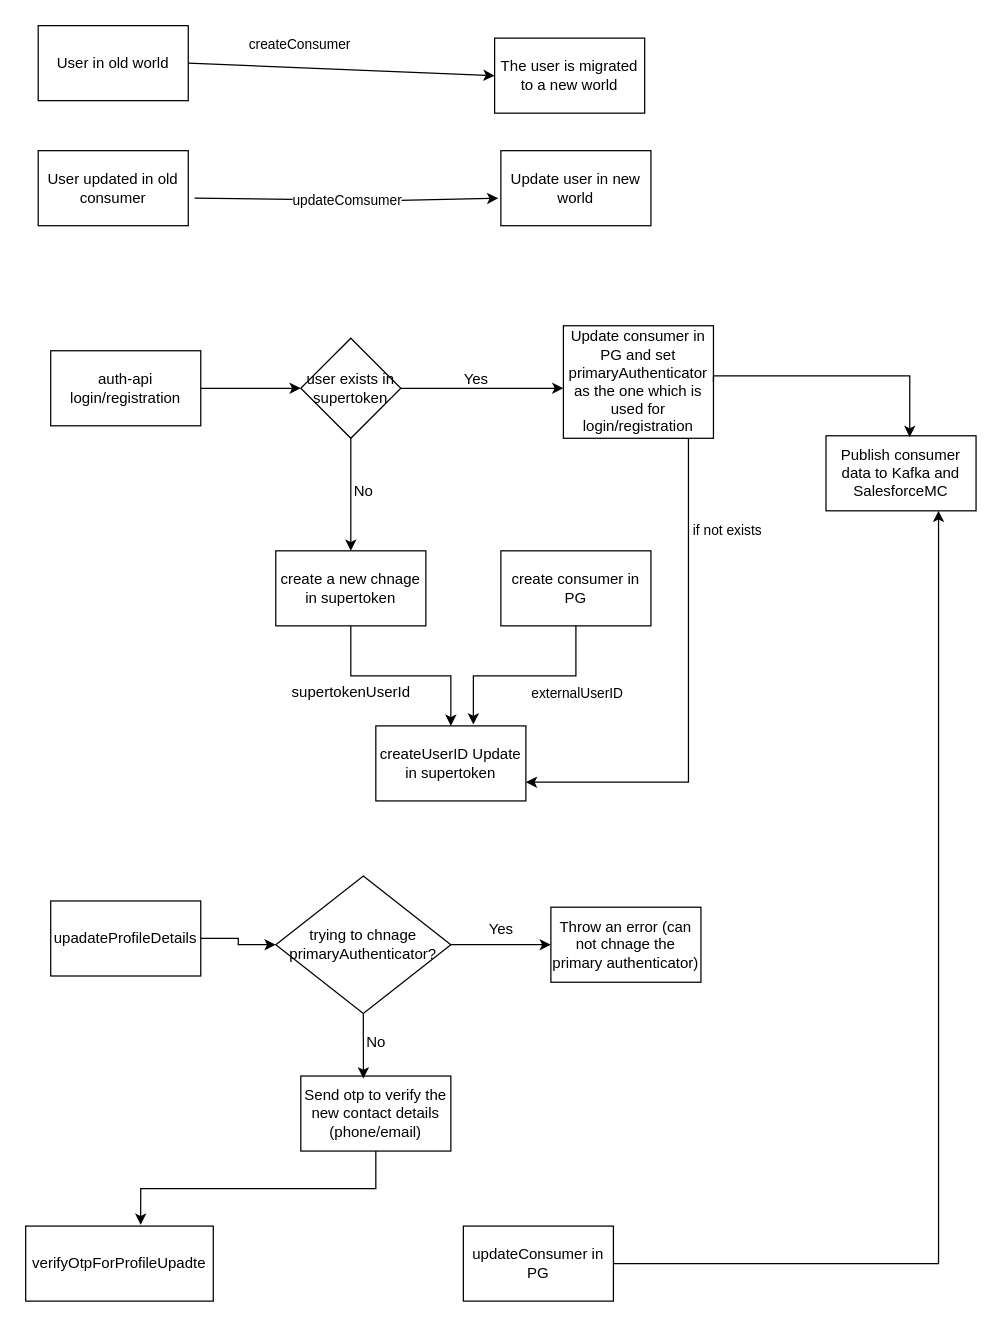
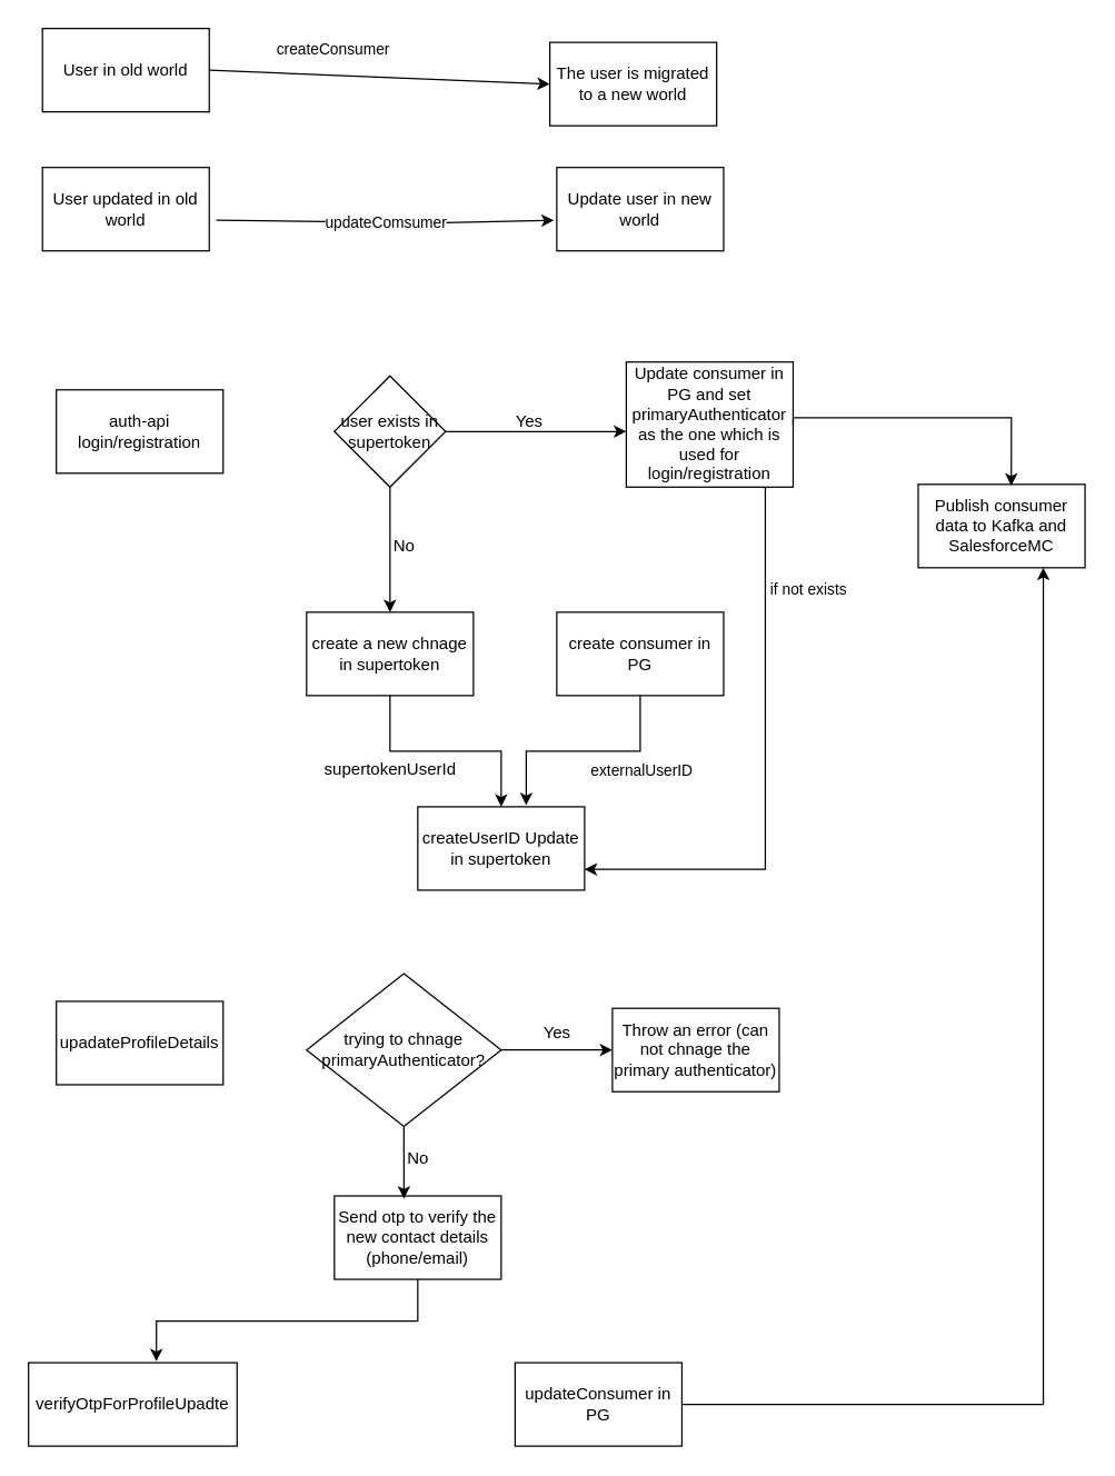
- <mxCell id="6" value="User updated in old consumer" style="rounded=0;whiteSpace=wrap;html=1;" parent="1" vertex="1"><mxGeometry x="30" y="120" width="120" height="60" as="geometry" /></mxCell>
+ <mxCell id="6" value="User updated in old world" style="rounded=0;whiteSpace=wrap;html=1;" parent="1" vertex="1"><mxGeometry x="30" y="120" width="120" height="60" as="geometry" /></mxCell>
- <mxCell id="10" style="edgeStyle=orthogonalEdgeStyle;rounded=0;orthogonalLoop=1;jettySize=auto;html=1;exitX=1;exitY=0.5;exitDx=0;exitDy=0;entryX=0;entryY=0.5;entryDx=0;entryDy=0;" edge="1" parent="1" source="11" target="18"><mxGeometry relative="1" as="geometry" /></mxCell>
- <mxCell id="29" style="edgeStyle=orthogonalEdgeStyle;rounded=0;orthogonalLoop=1;jettySize=auto;html=1;exitX=1;exitY=0.5;exitDx=0;exitDy=0;entryX=0;entryY=0.5;entryDx=0;entryDy=0;" edge="1" parent="1" source="30" target="32"><mxGeometry relative="1" as="geometry" /></mxCell>
